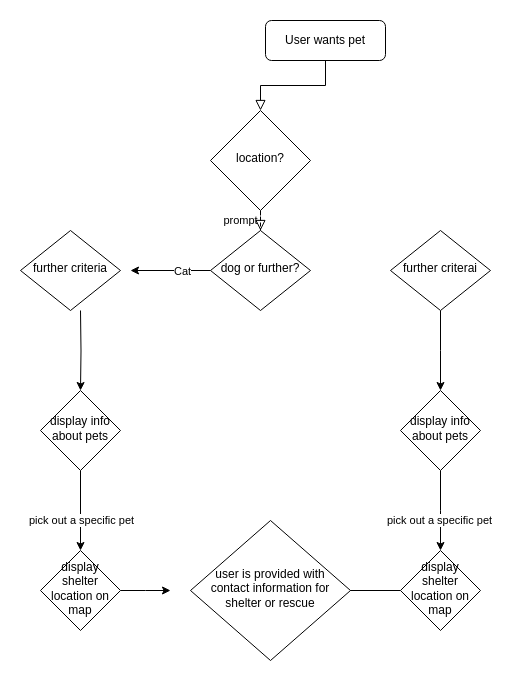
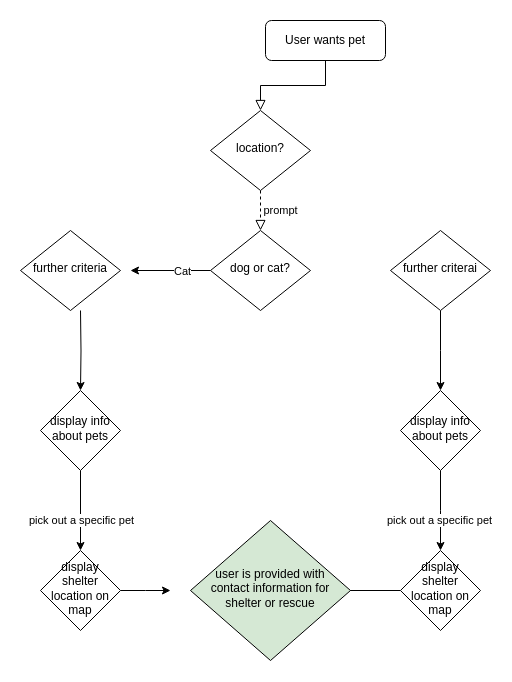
- <mxCell id="5" value="location?" style="rhombus;whiteSpace=wrap;html=1;shadow=0;fontFamily=Helvetica;fontSize=12;align=center;strokeWidth=1;spacing=6;spacingTop=-4;" parent="1" vertex="1"><mxGeometry x="210" y="110" width="100" height="100" as="geometry" /></mxCell>
+ <mxCell id="5" value="location?" style="rhombus;whiteSpace=wrap;html=1;shadow=0;fontFamily=Helvetica;fontSize=12;align=center;strokeWidth=1;spacing=6;spacingTop=-4;" parent="1" vertex="1"><mxGeometry x="210" y="110" width="100" height="80" as="geometry" /></mxCell>
- <mxCell id="8" value="dog or further?" style="rhombus;whiteSpace=wrap;html=1;shadow=0;fontFamily=Helvetica;fontSize=12;align=center;strokeWidth=1;spacing=6;spacingTop=-4;" parent="1" vertex="1"><mxGeometry x="210" y="230" width="100" height="80" as="geometry" /></mxCell>
+ <mxCell id="8" value="dog or cat?" style="rhombus;whiteSpace=wrap;html=1;shadow=0;fontFamily=Helvetica;fontSize=12;align=center;strokeWidth=1;spacing=6;spacingTop=-4;" parent="1" vertex="1"><mxGeometry x="210" y="230" width="100" height="80" as="geometry" /></mxCell>
- <mxCell id="23" value="user is provided with contact information for shelter or rescue" style="rhombus;whiteSpace=wrap;html=1;shadow=0;strokeWidth=1;spacing=6;spacingTop=-4;" vertex="1" parent="1"><mxGeometry x="190" y="520" width="160" height="140" as="geometry" /></mxCell>
+ <mxCell id="23" value="user is provided with contact information for shelter or rescue" style="rhombus;whiteSpace=wrap;html=1;shadow=0;strokeWidth=1;spacing=6;spacingTop=-4;fillColor=#d5e8d4;" vertex="1" parent="1"><mxGeometry x="190" y="520" width="160" height="140" as="geometry" /></mxCell>
